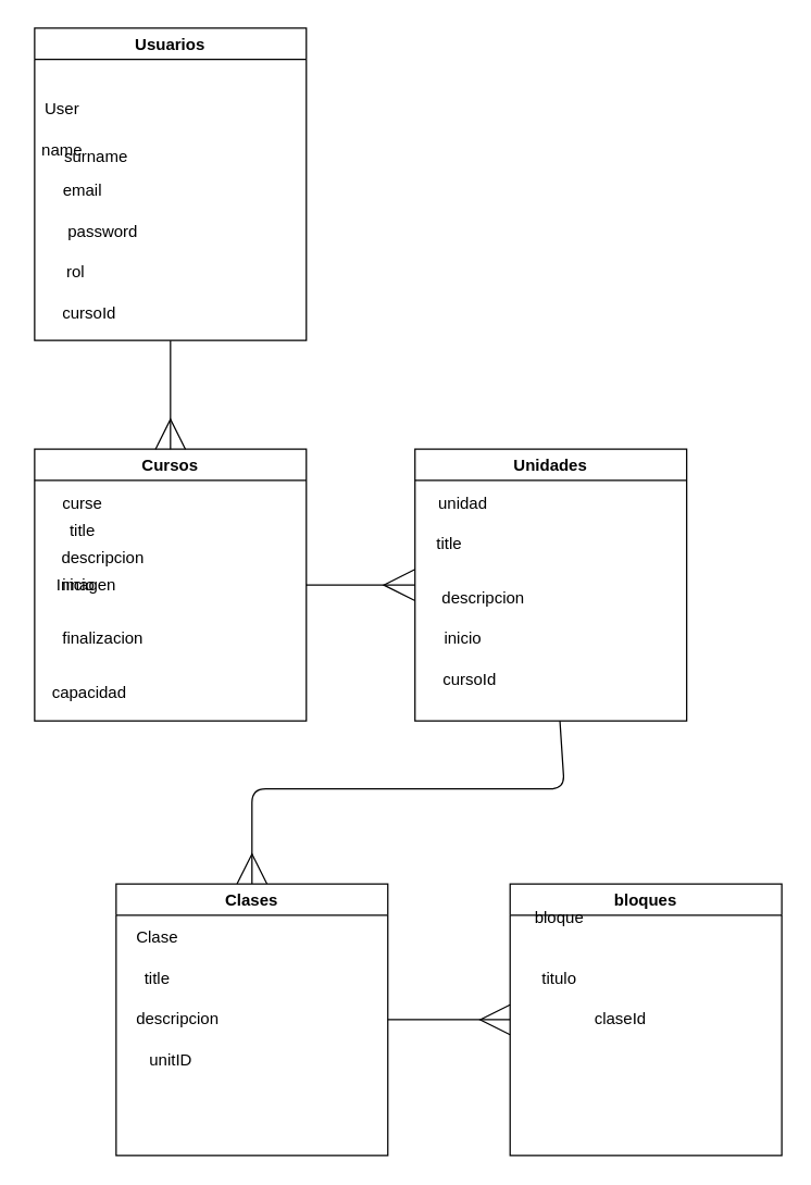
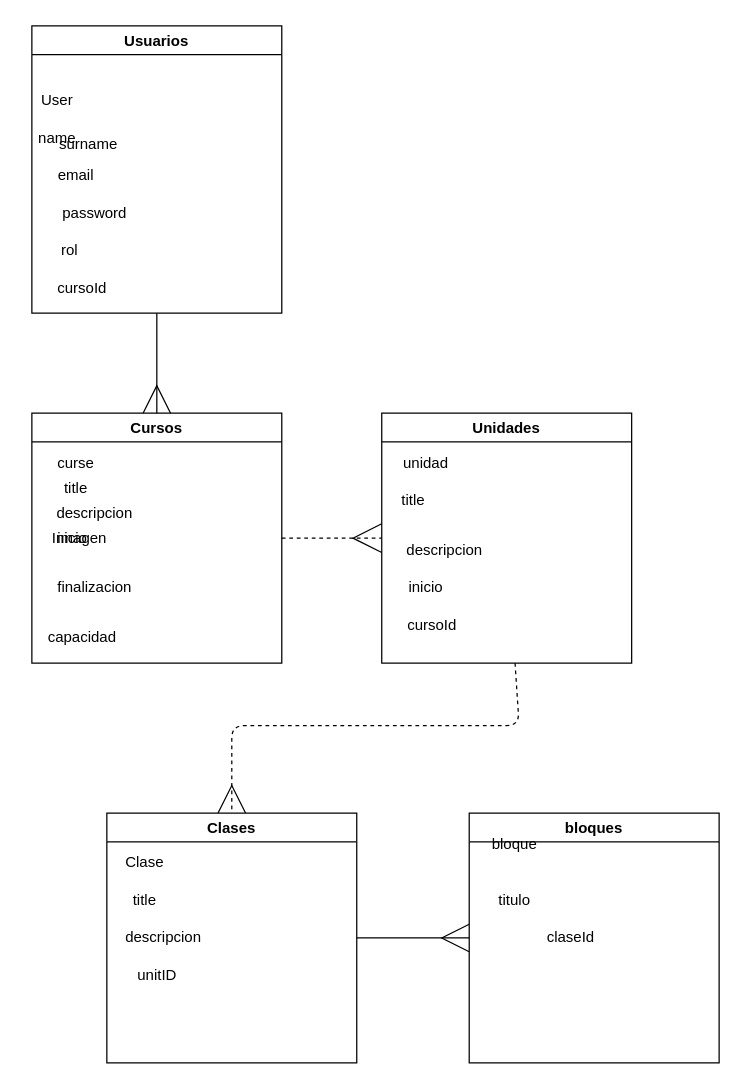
- <mxCell id="3" style="edgeStyle=none;html=1;entryX=0;entryY=0.5;entryDx=0;entryDy=0;fontSize=12;endArrow=ERmany;endFill=0;jumpSize=10;endSize=21;" edge="1" parent="1" source="4" target="13"><mxGeometry relative="1" as="geometry" /></mxCell>
+ <mxCell id="3" style="edgeStyle=none;html=1;entryX=0;entryY=0.5;entryDx=0;entryDy=0;fontSize=12;endArrow=ERmany;endFill=0;jumpSize=10;endSize=21;dashed=1;" edge="1" parent="1" source="4" target="13"><mxGeometry relative="1" as="geometry" /></mxCell>
- <mxCell id="12" style="edgeStyle=none;jumpSize=10;html=1;entryX=0.5;entryY=0;entryDx=0;entryDy=0;fontSize=12;endArrow=ERmany;endFill=0;startSize=20;endSize=20;" edge="1" parent="1" source="13" target="20"><mxGeometry relative="1" as="geometry"><Array as="points"><mxPoint x="415" y="580" /><mxPoint x="185" y="580" /></Array></mxGeometry></mxCell>
+ <mxCell id="12" style="edgeStyle=none;jumpSize=10;html=1;entryX=0.5;entryY=0;entryDx=0;entryDy=0;fontSize=12;endArrow=ERmany;endFill=0;startSize=20;endSize=20;dashed=1;" edge="1" parent="1" source="13" target="20"><mxGeometry relative="1" as="geometry"><Array as="points"><mxPoint x="415" y="580" /><mxPoint x="185" y="580" /></Array></mxGeometry></mxCell>
